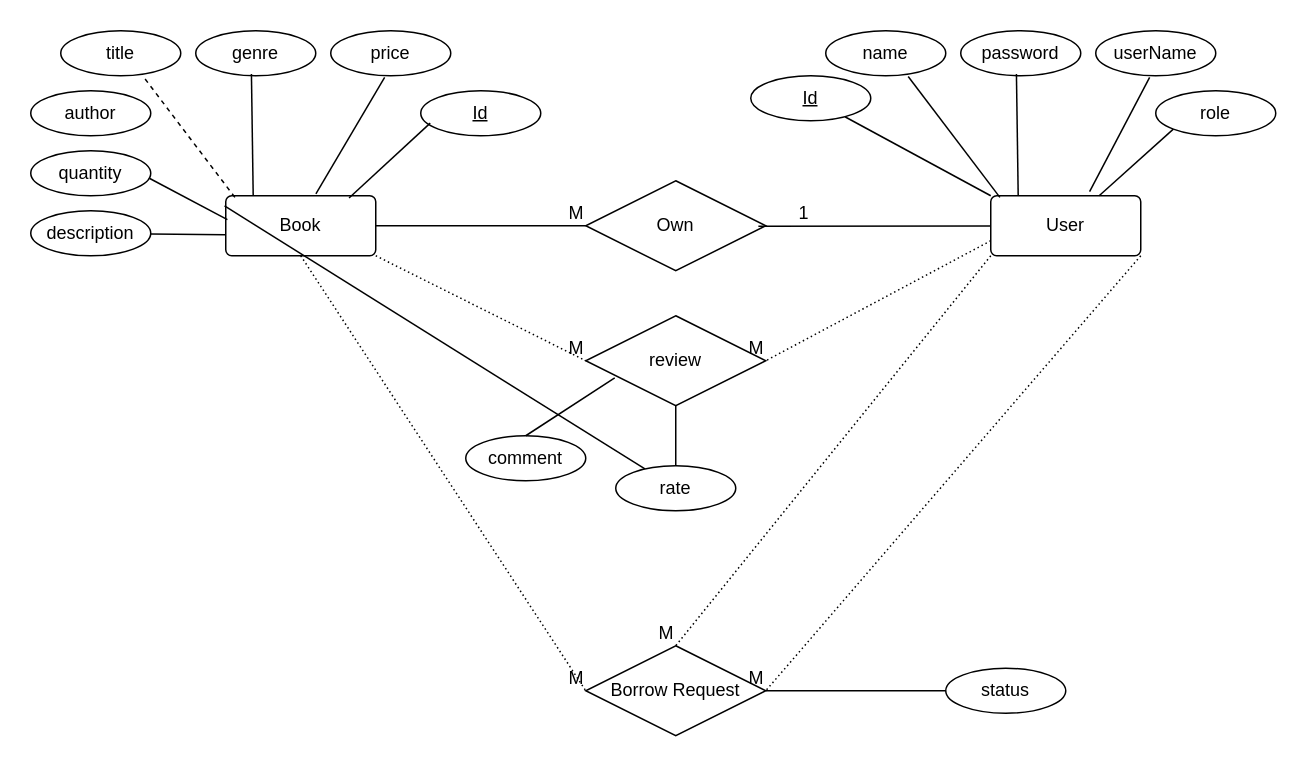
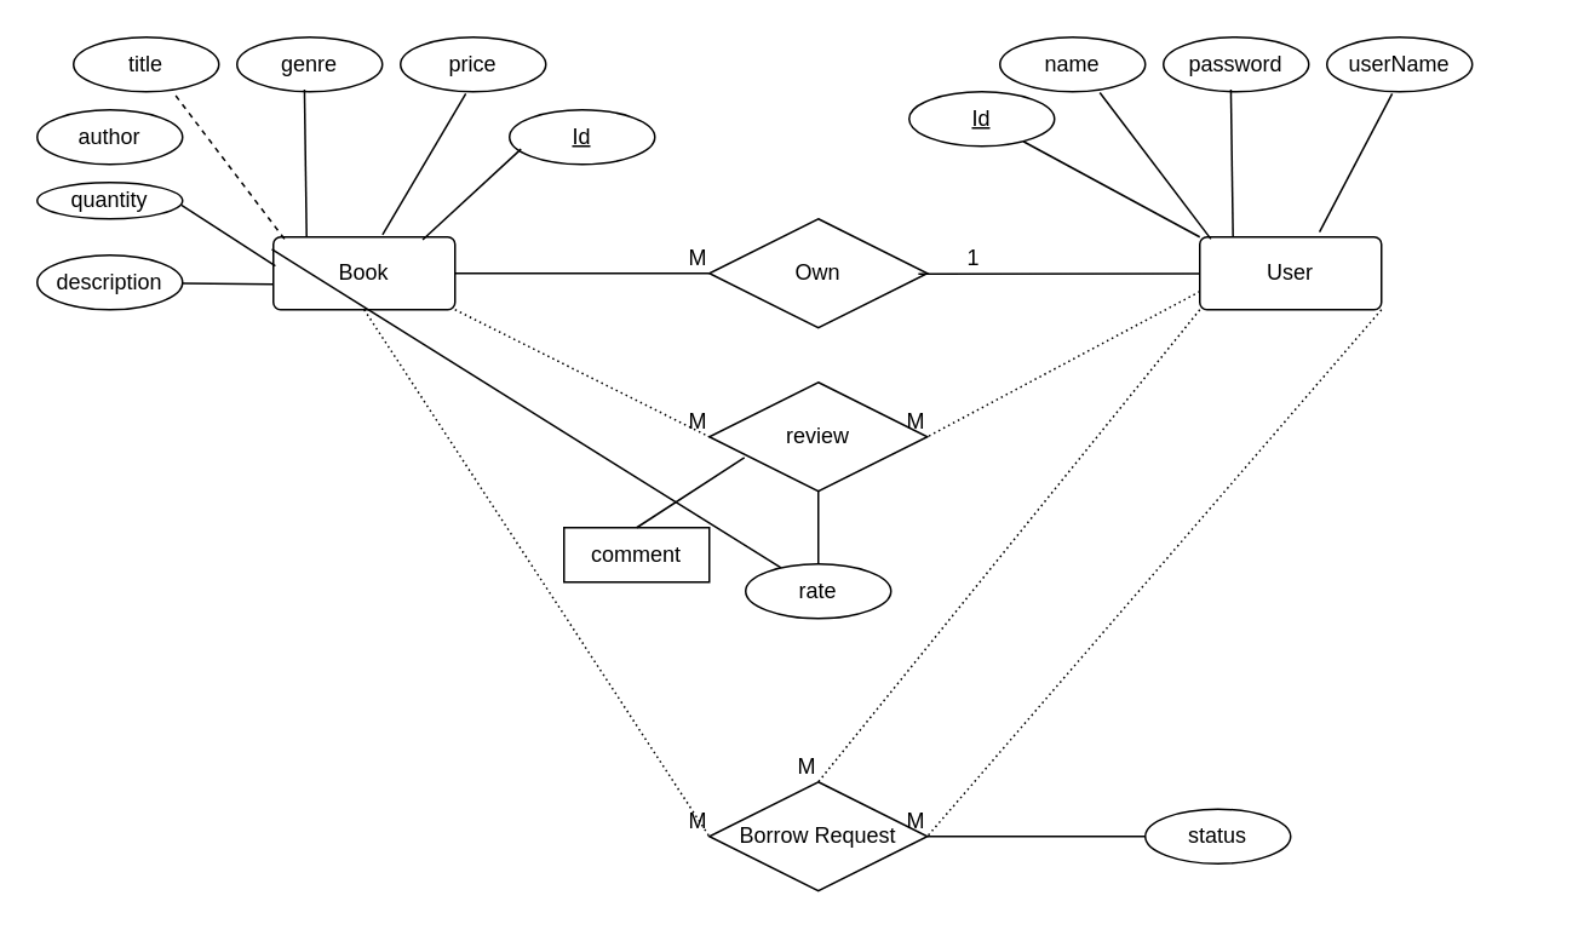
- <mxCell id="38" value="role" style="ellipse;whiteSpace=wrap;html=1;align=center;" vertex="1" parent="1"><mxGeometry x="770" y="60" width="80" height="30" as="geometry" /></mxCell>
- <mxCell id="39" value="" style="endArrow=none;html=1;rounded=0;entryX=0;entryY=1;entryDx=0;entryDy=0;" edge="1" parent="1" source="13" target="38"><mxGeometry relative="1" as="geometry"><mxPoint x="736" y="137" as="sourcePoint" /><mxPoint x="776" y="61" as="targetPoint" /></mxGeometry></mxCell>
- <mxCell id="8" value="quantity" style="ellipse;whiteSpace=wrap;html=1;align=center;" parent="1" vertex="1"><mxGeometry x="20" y="100" width="80" height="30" as="geometry" /></mxCell>
+ <mxCell id="8" value="quantity" style="ellipse;whiteSpace=wrap;html=1;align=center;" parent="1" vertex="1"><mxGeometry x="20" y="100" width="80" height="20" as="geometry" /></mxCell>
- <mxCell id="47" value="comment" style="ellipse;whiteSpace=wrap;html=1;align=center;" vertex="1" parent="1"><mxGeometry x="310" y="290" width="80" height="30" as="geometry" /></mxCell>
+ <mxCell id="47" value="comment" style="whiteSpace=wrap;html=1;align=center;rounded=0;" vertex="1" parent="1"><mxGeometry x="310" y="290" width="80" height="30" as="geometry" /></mxCell>
